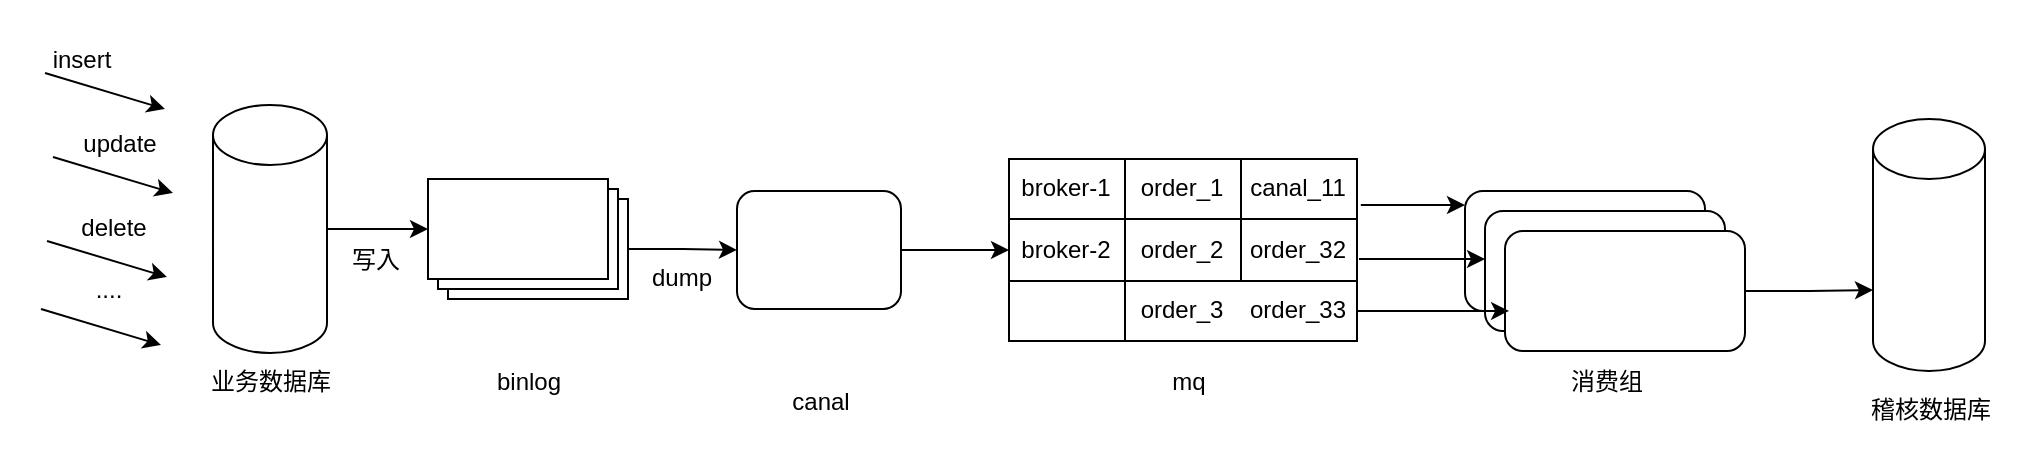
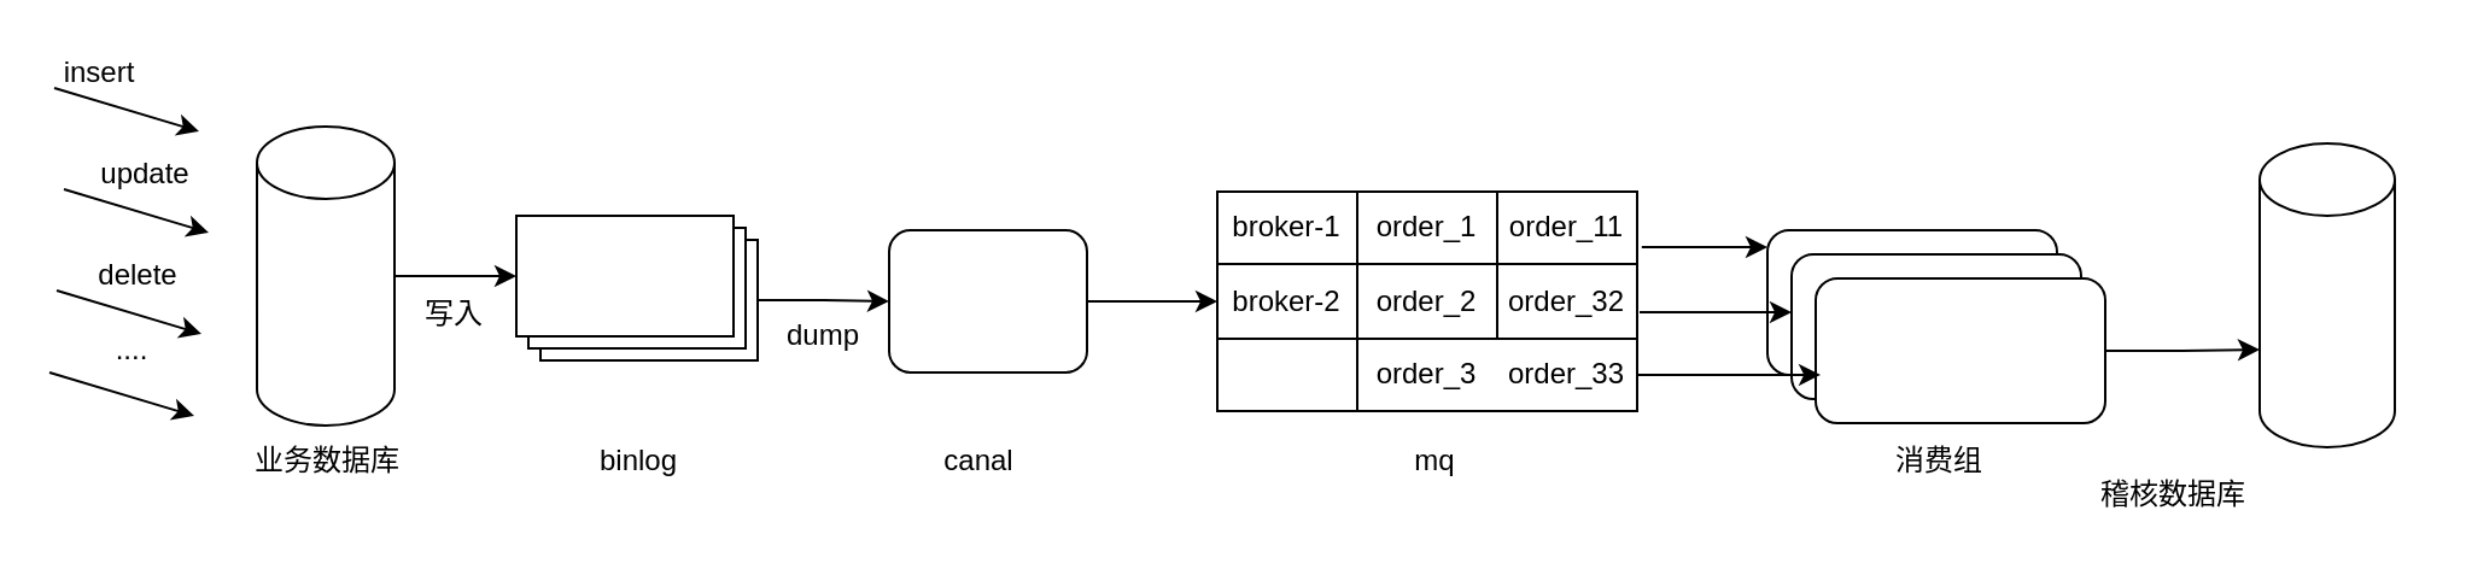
- <mxCell id="24" value="canal_11" style="shape=partialRectangle;html=1;whiteSpace=wrap;connectable=0;fillColor=none;top=0;left=0;bottom=0;right=0;overflow=hidden;" vertex="1" parent="21"><mxGeometry x="116" width="58" height="30" as="geometry" /></mxCell>
+ <mxCell id="24" value="order_11" style="shape=partialRectangle;html=1;whiteSpace=wrap;connectable=0;fillColor=none;top=0;left=0;bottom=0;right=0;overflow=hidden;" vertex="1" parent="21"><mxGeometry x="116" width="58" height="30" as="geometry" /></mxCell>
- <mxCell id="39" value="canal" style="text;html=1;align=center;verticalAlign=middle;resizable=0;points=[];autosize=1;strokeColor=none;" vertex="1" parent="1"><mxGeometry x="390" y="192" width="39" height="18" as="geometry" /></mxCell>
+ <mxCell id="39" value="canal" style="text;html=1;align=center;verticalAlign=middle;resizable=0;points=[];autosize=1;strokeColor=none;" vertex="1" parent="1"><mxGeometry x="385" y="182" width="39" height="18" as="geometry" /></mxCell>
- <mxCell id="38" value="稽核数据库" style="text;html=1;align=center;verticalAlign=middle;resizable=0;points=[];autosize=1;strokeColor=none;" vertex="1" parent="1"><mxGeometry x="929.5" y="196" width="70" height="18" as="geometry" /></mxCell>
+ <mxCell id="38" value="稽核数据库" style="text;html=1;align=center;verticalAlign=middle;resizable=0;points=[];autosize=1;strokeColor=none;" vertex="1" parent="1"><mxGeometry x="864.5" y="196" width="70" height="18" as="geometry" /></mxCell>
